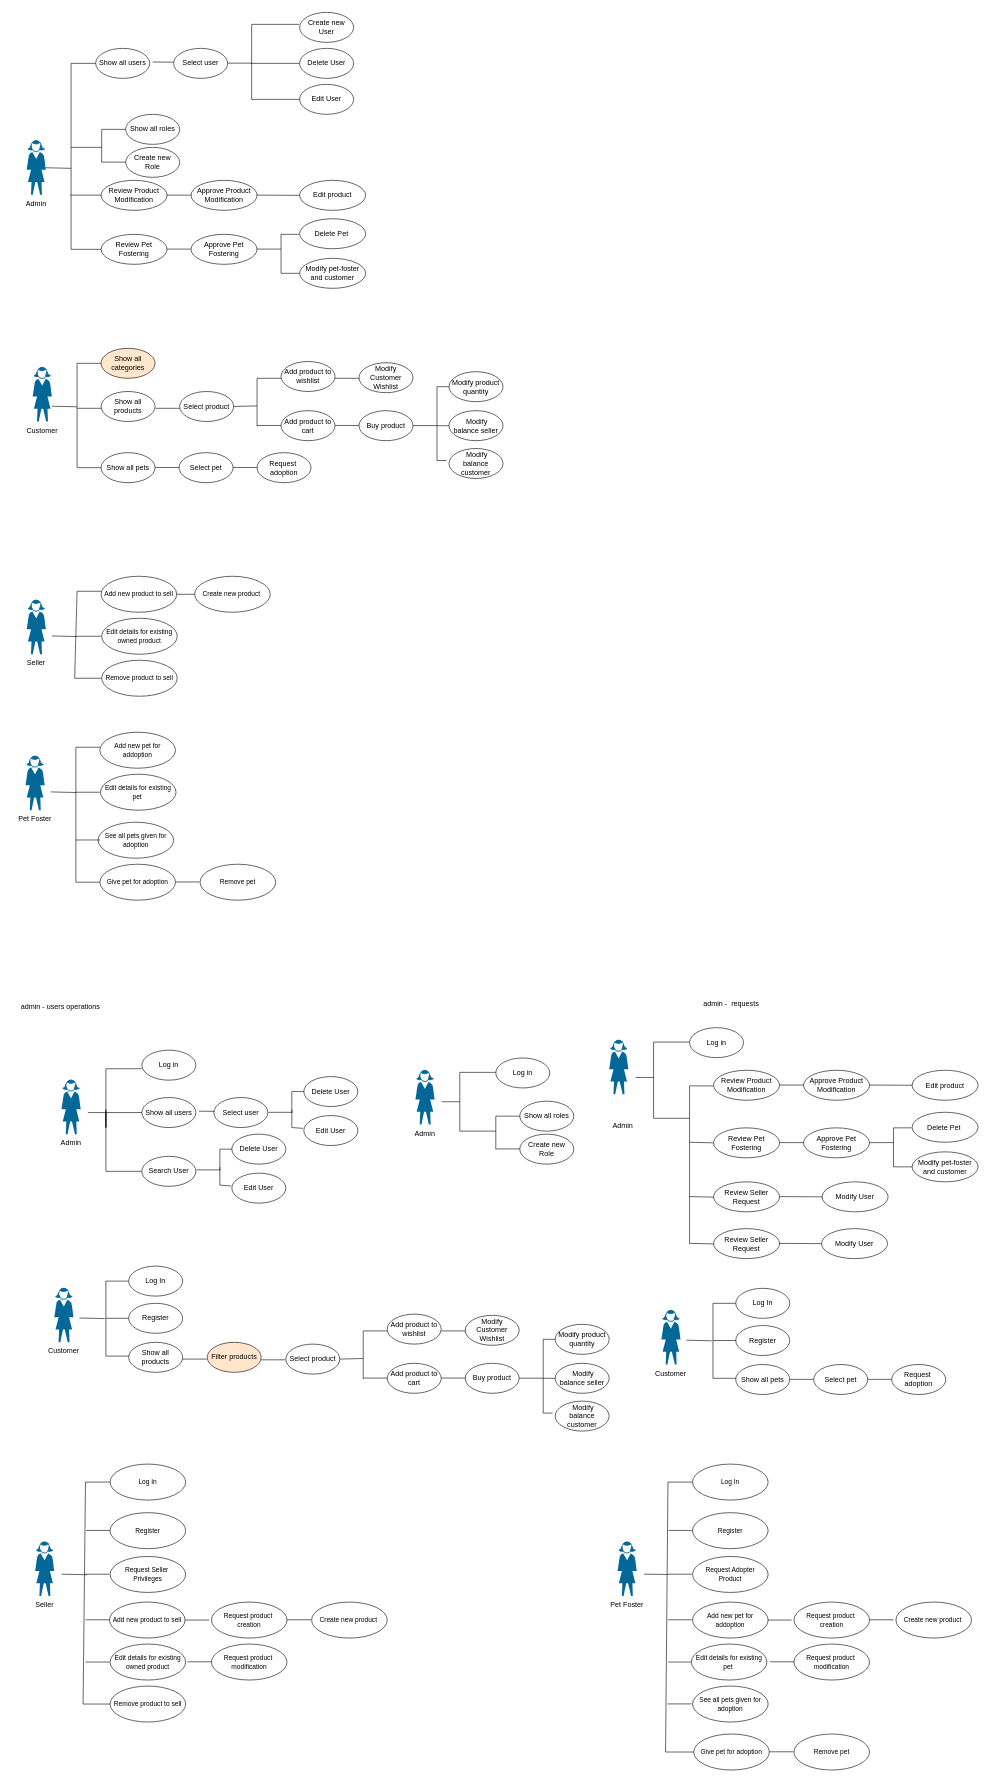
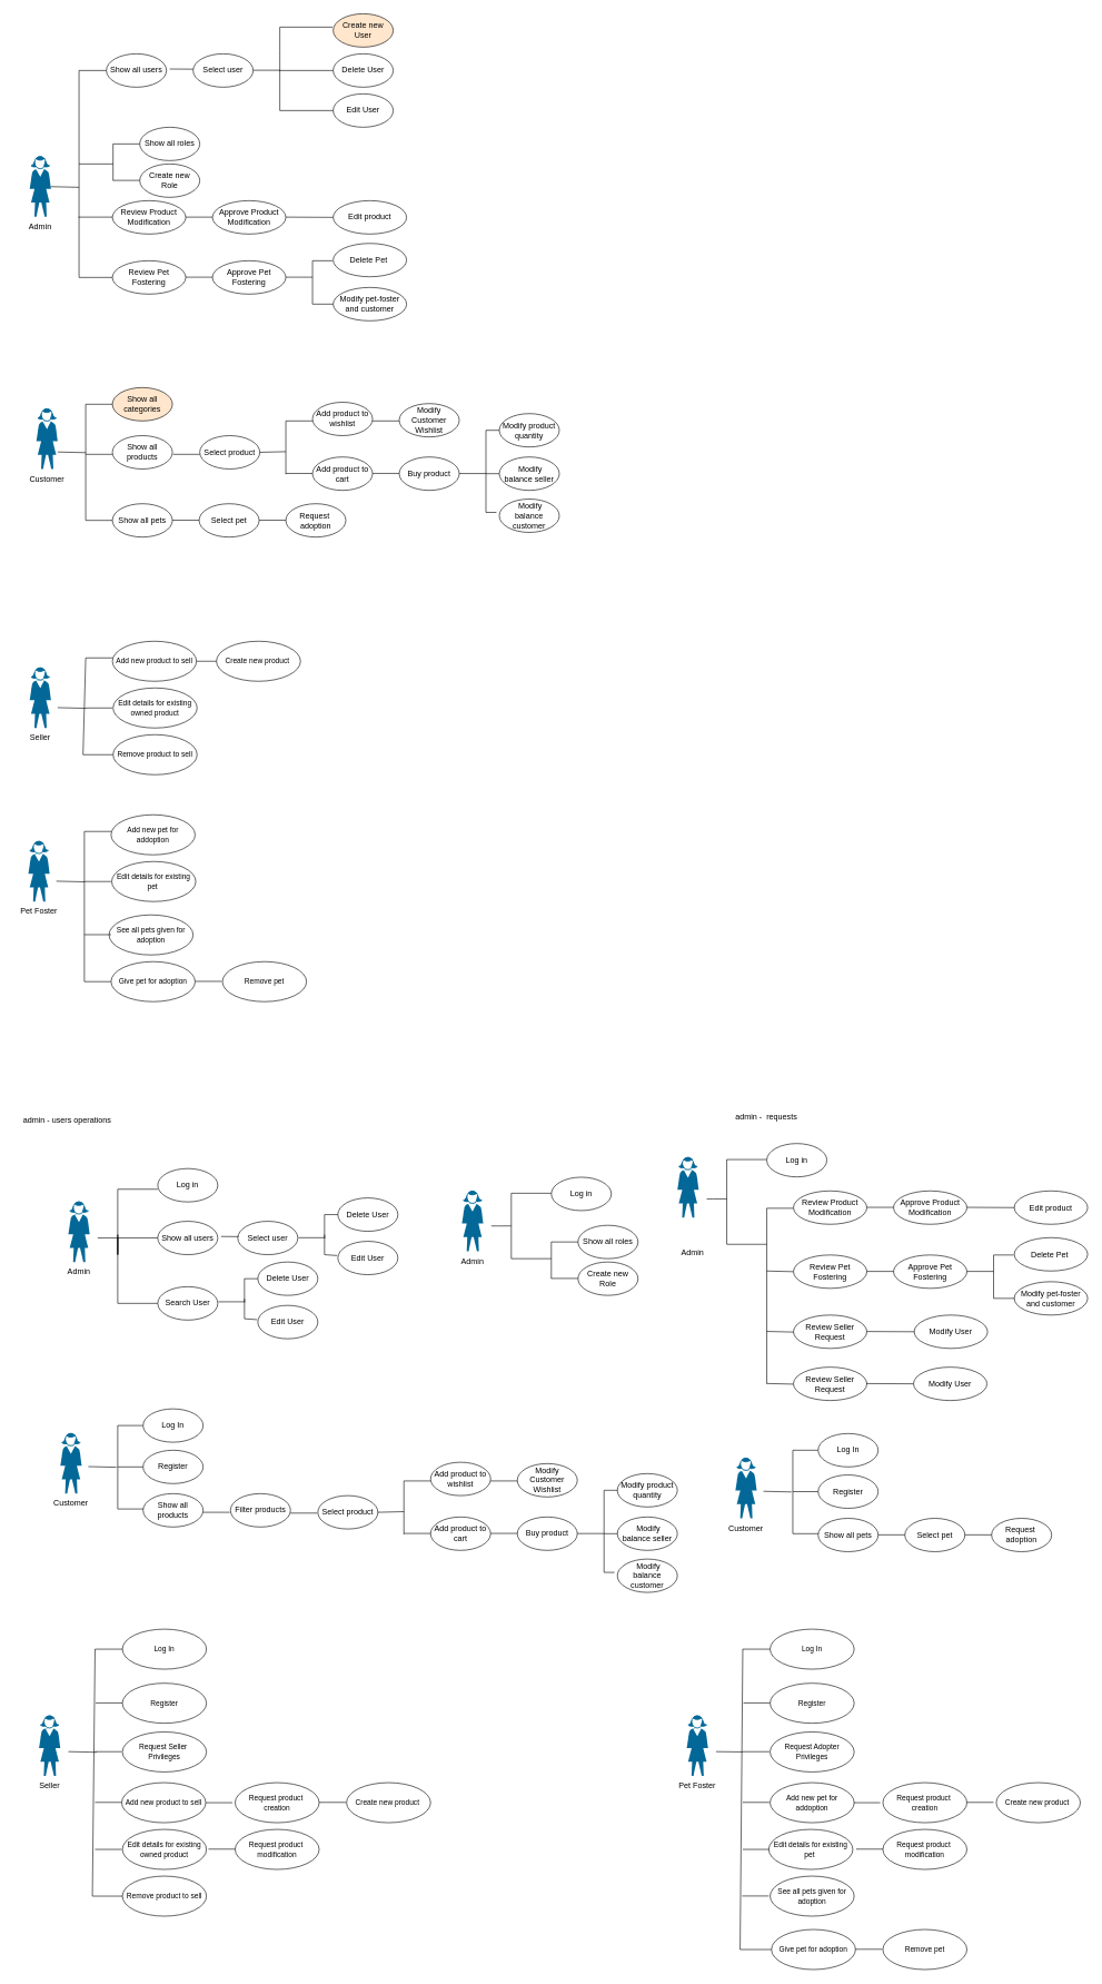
- <mxCell id="4" value="Create new User" style="ellipse;whiteSpace=wrap;html=1;" parent="1" vertex="1"><mxGeometry x="499" y="20" width="90" height="50" as="geometry" /></mxCell>
+ <mxCell id="4" value="Create new User" style="ellipse;whiteSpace=wrap;html=1;fillColor=#ffe6cc;" parent="1" vertex="1"><mxGeometry x="499" y="20" width="90" height="50" as="geometry" /></mxCell>
- <mxCell id="136" value="admin -&amp;nbsp; requests&lt;div&gt;&lt;br&gt;&lt;/div&gt;" style="text;html=1;align=center;verticalAlign=middle;resizable=0;points=[];autosize=1;strokeColor=none;fillColor=none;" vertex="1" parent="1"><mxGeometry x="1158" y="1660" width="120" height="40" as="geometry" /></mxCell>
+ <mxCell id="136" value="admin -&amp;nbsp; requests&lt;div&gt;&lt;br&gt;&lt;/div&gt;" style="text;html=1;align=center;verticalAlign=middle;resizable=0;points=[];autosize=1;strokeColor=none;fillColor=none;" vertex="1" parent="1"><mxGeometry x="1088" y="1660" width="120" height="40" as="geometry" /></mxCell>
- <mxCell id="163" value="Filter products" style="ellipse;whiteSpace=wrap;html=1;fillColor=#ffe6cc;" vertex="1" parent="1"><mxGeometry x="345" y="2237" width="90" height="50" as="geometry" /></mxCell>
+ <mxCell id="163" value="Filter products" style="ellipse;whiteSpace=wrap;html=1;" vertex="1" parent="1"><mxGeometry x="345" y="2237" width="90" height="50" as="geometry" /></mxCell>
- <mxCell id="213" value="&lt;span style=&quot;font-size: 11px;&quot;&gt;Request Adopter&lt;/span&gt;&lt;div&gt;&lt;span style=&quot;font-size: 11px;&quot;&gt;Product&lt;/span&gt;&lt;/div&gt;" style="ellipse;whiteSpace=wrap;html=1;" vertex="1" parent="1"><mxGeometry x="1154" y="2594" width="126" height="60" as="geometry" /></mxCell>
+ <mxCell id="213" value="&lt;span style=&quot;font-size: 11px;&quot;&gt;Request Adopter&lt;/span&gt;&lt;div&gt;&lt;span style=&quot;font-size: 11px;&quot;&gt;Privileges&lt;/span&gt;&lt;/div&gt;" style="ellipse;whiteSpace=wrap;html=1;" vertex="1" parent="1"><mxGeometry x="1154" y="2594" width="126" height="60" as="geometry" /></mxCell>
